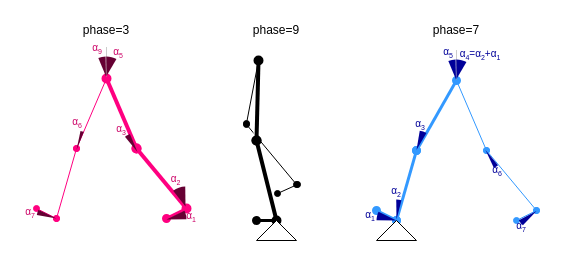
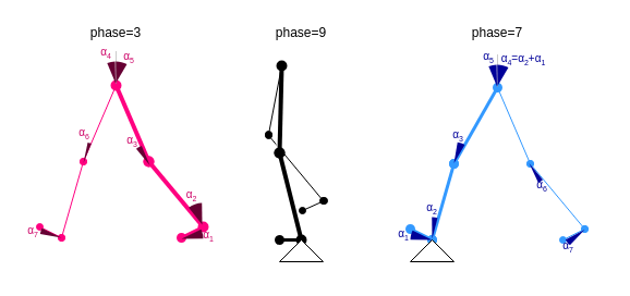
- <mxCell id="48" value="α&lt;sub&gt;&lt;font style=&quot;font-size: 7px&quot;&gt;9&lt;/font&gt;&lt;/sub&gt;" style="text;html=1;strokeColor=none;fillColor=none;align=center;verticalAlign=middle;whiteSpace=wrap;rounded=0;fontColor=#CC0066;fontSize=10;" vertex="1" parent="1"><mxGeometry x="86" y="39" width="22" height="20" as="geometry" /></mxCell>
+ <mxCell id="48" value="α&lt;sub&gt;&lt;font style=&quot;font-size: 7px&quot;&gt;4&lt;/font&gt;&lt;/sub&gt;" style="text;html=1;strokeColor=none;fillColor=none;align=center;verticalAlign=middle;whiteSpace=wrap;rounded=0;fontColor=#CC0066;fontSize=10;" vertex="1" parent="1"><mxGeometry x="86" y="39" width="22" height="20" as="geometry" /></mxCell>
